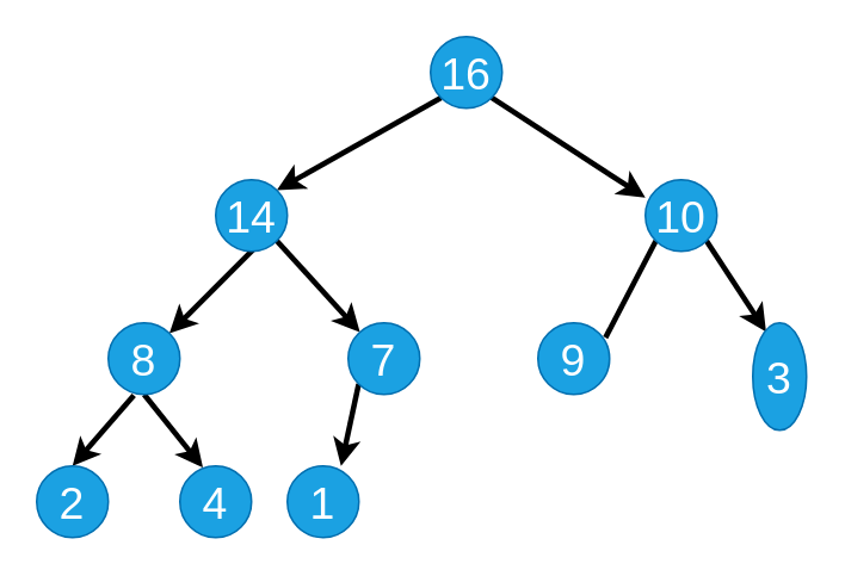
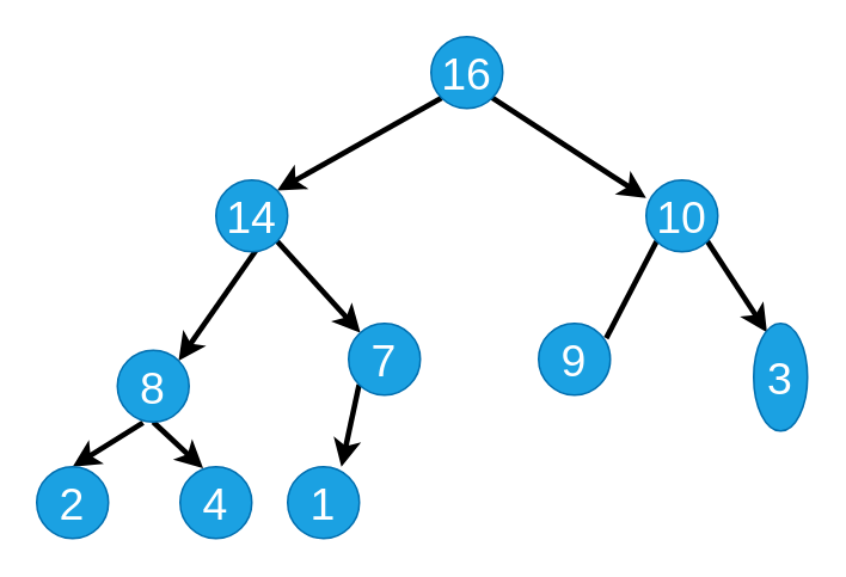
- <mxCell id="15" value="8" style="ellipse;whiteSpace=wrap;html=1;aspect=fixed;fontSize=25;fillColor=#1ba1e2;fontColor=#ffffff;strokeColor=#006EAF;" parent="1" vertex="1"><mxGeometry x="60" y="180" width="40" height="40" as="geometry" /></mxCell>
+ <mxCell id="15" value="8" style="ellipse;whiteSpace=wrap;html=1;aspect=fixed;fontSize=25;fillColor=#1ba1e2;fontColor=#ffffff;strokeColor=#006EAF;" parent="1" vertex="1"><mxGeometry x="65" y="195" width="40" height="40" as="geometry" /></mxCell>
